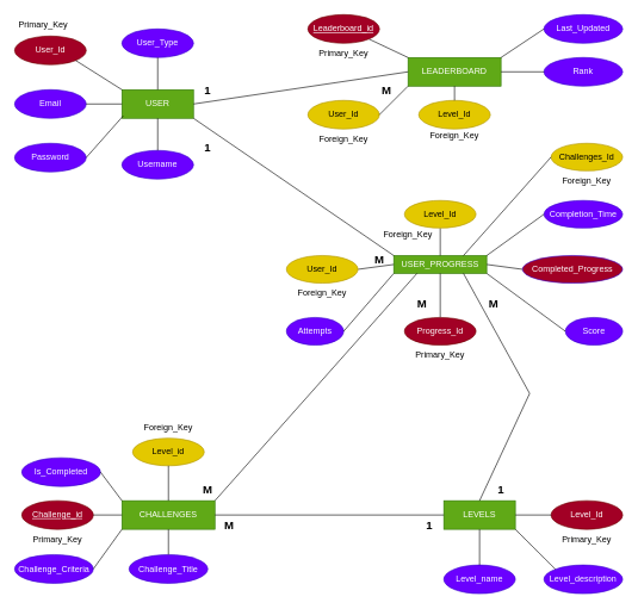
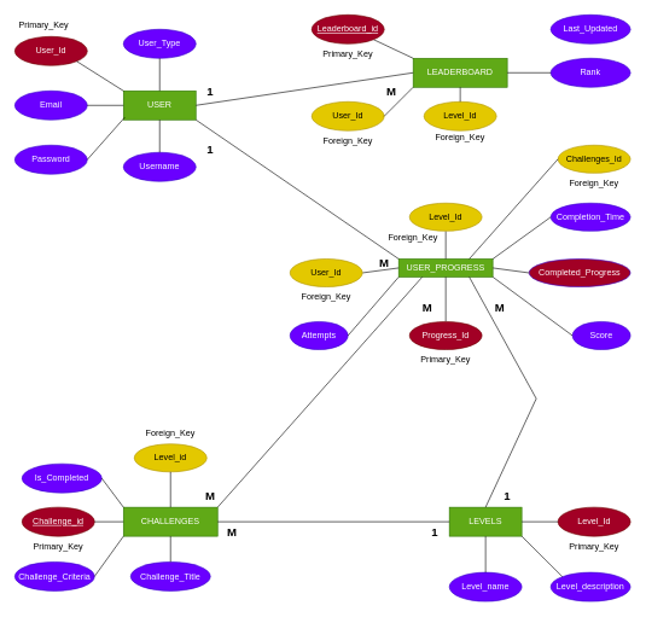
- <mxCell id="63" value="" style="endArrow=none;html=1;rounded=0;exitX=1;exitY=0;exitDx=0;exitDy=0;entryX=0;entryY=0.5;entryDx=0;entryDy=0;" parent="49" source="50" target="62" edge="1"><mxGeometry relative="1" as="geometry"><mxPoint x="280" y="90" as="sourcePoint" /><mxPoint x="340" y="90" as="targetPoint" /></mxGeometry></mxCell>
